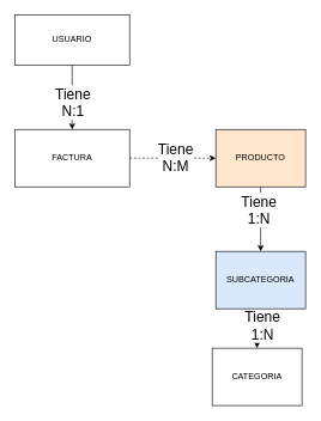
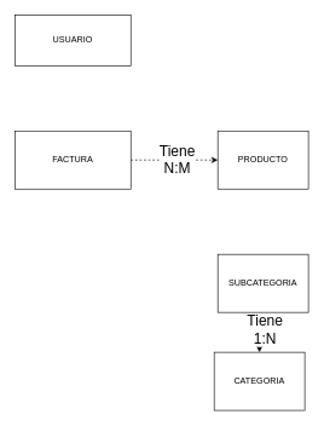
- <mxCell id="2" style="edgeStyle=orthogonalEdgeStyle;rounded=0;orthogonalLoop=1;jettySize=auto;html=1;entryX=0.5;entryY=0;entryDx=0;entryDy=0;" edge="1" parent="1" source="4" target="14"><mxGeometry relative="1" as="geometry" /></mxCell>
- <mxCell id="3" value="&lt;font style=&quot;font-size: 20px;&quot;&gt;Tiene&lt;/font&gt;&lt;div style=&quot;font-size: 20px;&quot;&gt;&lt;font style=&quot;font-size: 20px;&quot;&gt;N:1&lt;/font&gt;&lt;/div&gt;" style="edgeLabel;html=1;align=center;verticalAlign=middle;resizable=0;points=[];" vertex="1" connectable="0" parent="2"><mxGeometry x="0.133" relative="1" as="geometry"><mxPoint as="offset" /></mxGeometry></mxCell>
- <mxCell id="7" value="PRODUCTO" style="rounded=0;whiteSpace=wrap;html=1;fillColor=#ffe6cc;" vertex="1" parent="1"><mxGeometry x="300" y="180" width="125" height="80" as="geometry" /></mxCell>
+ <mxCell id="7" value="PRODUCTO" style="rounded=0;whiteSpace=wrap;html=1;" vertex="1" parent="1"><mxGeometry x="300" y="180" width="125" height="80" as="geometry" /></mxCell>
- <mxCell id="5" style="edgeStyle=orthogonalEdgeStyle;rounded=0;orthogonalLoop=1;jettySize=auto;html=1;entryX=0.5;entryY=0;entryDx=0;entryDy=0;" edge="1" parent="1" source="7" target="11"><mxGeometry relative="1" as="geometry" /></mxCell>
- <mxCell id="6" value="&lt;font style=&quot;font-size: 20px;&quot;&gt;Tiene&lt;/font&gt;&lt;div style=&quot;font-size: 20px;&quot;&gt;&lt;font style=&quot;font-size: 20px;&quot;&gt;1:N&lt;/font&gt;&lt;/div&gt;" style="edgeLabel;html=1;align=center;verticalAlign=middle;resizable=0;points=[];" vertex="1" connectable="0" parent="5"><mxGeometry x="-0.32" y="-3" relative="1" as="geometry"><mxPoint as="offset" /></mxGeometry></mxCell>
- <mxCell id="11" value="SUBCATEGORIA" style="rounded=0;whiteSpace=wrap;html=1;fillColor=#dae8fc;" vertex="1" parent="1"><mxGeometry x="300" y="350" width="125" height="80" as="geometry" /></mxCell>
+ <mxCell id="11" value="SUBCATEGORIA" style="rounded=0;whiteSpace=wrap;html=1;" vertex="1" parent="1"><mxGeometry x="300" y="350" width="125" height="80" as="geometry" /></mxCell>
